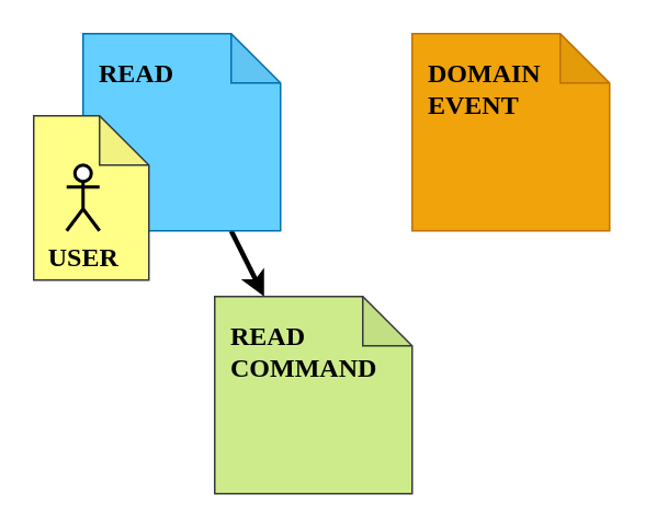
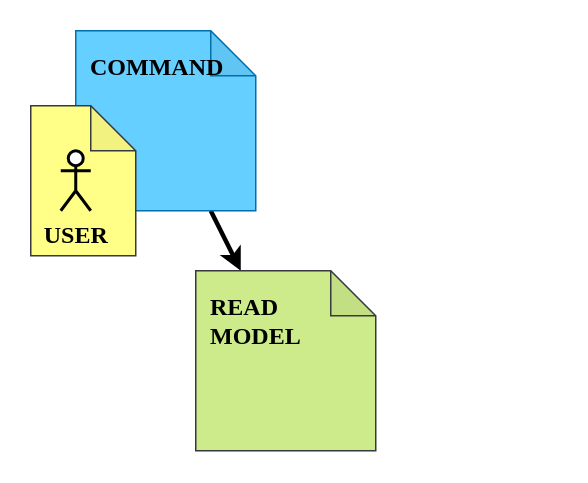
- <mxCell id="4" value="READ" style="shape=note;whiteSpace=wrap;html=1;backgroundOutline=1;darkOpacity=0.05;fillColor=#65D0FF;strokeColor=#006EAF;fontColor=#000000;fontSize=16;fontStyle=1;align=left;verticalAlign=top;spacing=10;fontFamily=Comic Sans MS;" vertex="1" parent="1"><mxGeometry x="50" y="20" width="120" height="120" as="geometry" /></mxCell>
+ <mxCell id="4" value="COMMAND" style="shape=note;whiteSpace=wrap;html=1;backgroundOutline=1;darkOpacity=0.05;fillColor=#65D0FF;strokeColor=#006EAF;fontColor=#000000;fontSize=16;fontStyle=1;align=left;verticalAlign=top;spacing=10;fontFamily=Comic Sans MS;" vertex="1" parent="1"><mxGeometry x="50" y="20" width="120" height="120" as="geometry" /></mxCell>
- <mxCell id="2" value="DOMAIN EVENT" style="shape=note;whiteSpace=wrap;html=1;backgroundOutline=1;darkOpacity=0.05;fillColor=#f0a30a;strokeColor=#BD7000;fontColor=#000000;fontSize=16;fontStyle=1;align=left;verticalAlign=top;spacing=10;fontFamily=Comic Sans MS;" vertex="1" parent="1"><mxGeometry x="250" y="20" width="120" height="120" as="geometry" /></mxCell>
- <mxCell id="7" value="READ COMMAND" style="shape=note;whiteSpace=wrap;html=1;backgroundOutline=1;darkOpacity=0.05;fillColor=#cdeb8b;strokeColor=#36393d;fontSize=16;fontStyle=1;align=left;verticalAlign=top;spacing=10;fontFamily=Comic Sans MS;" vertex="1" parent="1"><mxGeometry x="130" y="180" width="120" height="120" as="geometry" /></mxCell>
+ <mxCell id="7" value="READ MODEL" style="shape=note;whiteSpace=wrap;html=1;backgroundOutline=1;darkOpacity=0.05;fillColor=#cdeb8b;strokeColor=#36393d;fontSize=16;fontStyle=1;align=left;verticalAlign=top;spacing=10;fontFamily=Comic Sans MS;" vertex="1" parent="1"><mxGeometry x="130" y="180" width="120" height="120" as="geometry" /></mxCell>
